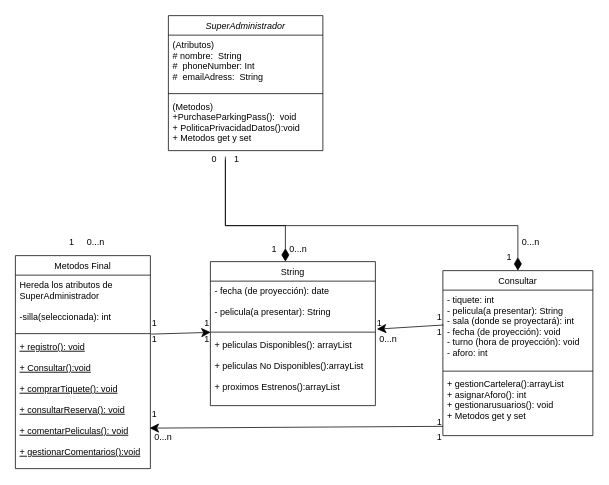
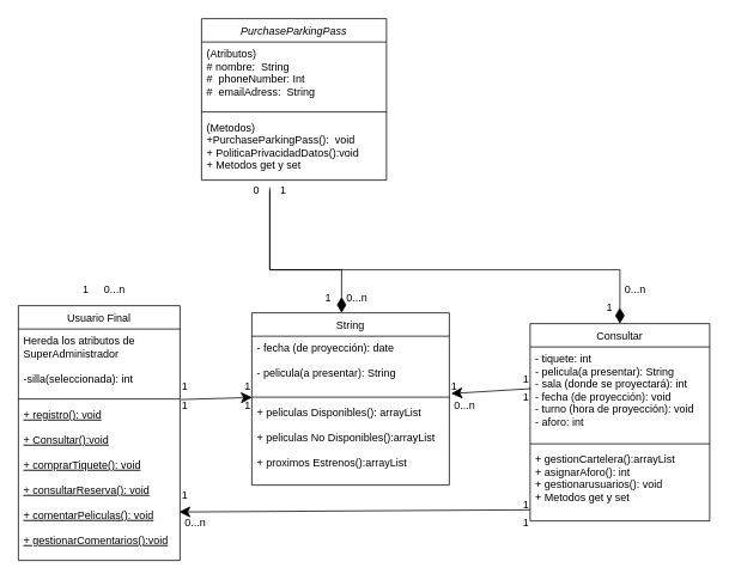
- <mxCell id="2" value="SuperAdministrador" style="swimlane;fontStyle=2;align=center;verticalAlign=top;childLayout=stackLayout;horizontal=1;startSize=26;horizontalStack=0;resizeParent=1;resizeLast=0;collapsible=1;marginBottom=0;rounded=0;shadow=0;strokeWidth=1;" parent="1" vertex="1"><mxGeometry x="224" y="20" width="206" height="180" as="geometry"><mxRectangle x="230" y="140" width="160" height="26" as="alternateBounds" /></mxGeometry></mxCell>
+ <mxCell id="2" value="PurchaseParkingPass" style="swimlane;fontStyle=2;align=center;verticalAlign=top;childLayout=stackLayout;horizontal=1;startSize=26;horizontalStack=0;resizeParent=1;resizeLast=0;collapsible=1;marginBottom=0;rounded=0;shadow=0;strokeWidth=1;" parent="1" vertex="1"><mxGeometry x="224" y="20" width="206" height="180" as="geometry"><mxRectangle x="230" y="140" width="160" height="26" as="alternateBounds" /></mxGeometry></mxCell>
- <mxCell id="6" value="Metodos Final" style="swimlane;fontStyle=0;align=center;verticalAlign=top;childLayout=stackLayout;horizontal=1;startSize=26;horizontalStack=0;resizeParent=1;resizeLast=0;collapsible=1;marginBottom=0;rounded=0;shadow=0;strokeWidth=1;" parent="1" vertex="1"><mxGeometry x="20" y="340" width="180" height="284" as="geometry"><mxRectangle x="130" y="380" width="160" height="26" as="alternateBounds" /></mxGeometry></mxCell>
+ <mxCell id="6" value="Usuario Final" style="swimlane;fontStyle=0;align=center;verticalAlign=top;childLayout=stackLayout;horizontal=1;startSize=26;horizontalStack=0;resizeParent=1;resizeLast=0;collapsible=1;marginBottom=0;rounded=0;shadow=0;strokeWidth=1;" parent="1" vertex="1"><mxGeometry x="20" y="340" width="180" height="284" as="geometry"><mxRectangle x="130" y="380" width="160" height="26" as="alternateBounds" /></mxGeometry></mxCell>
